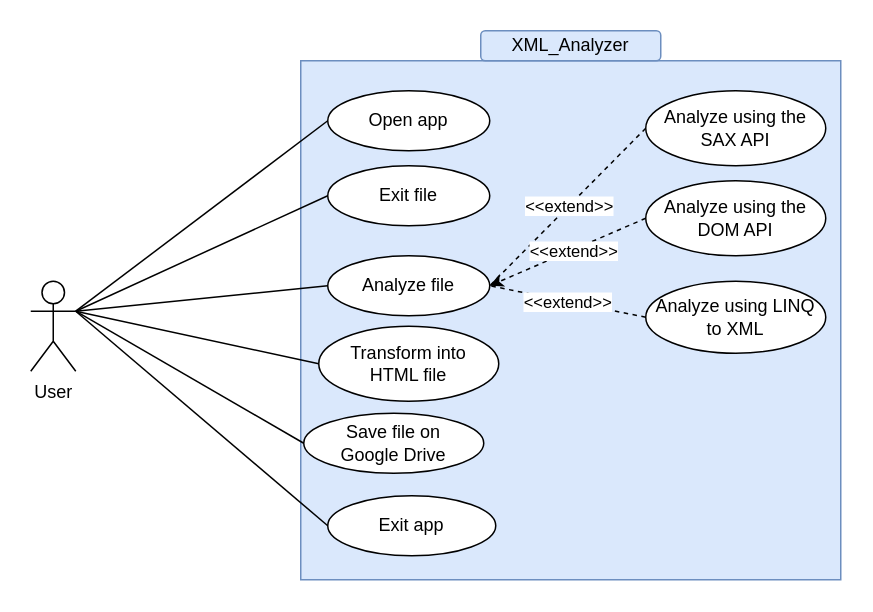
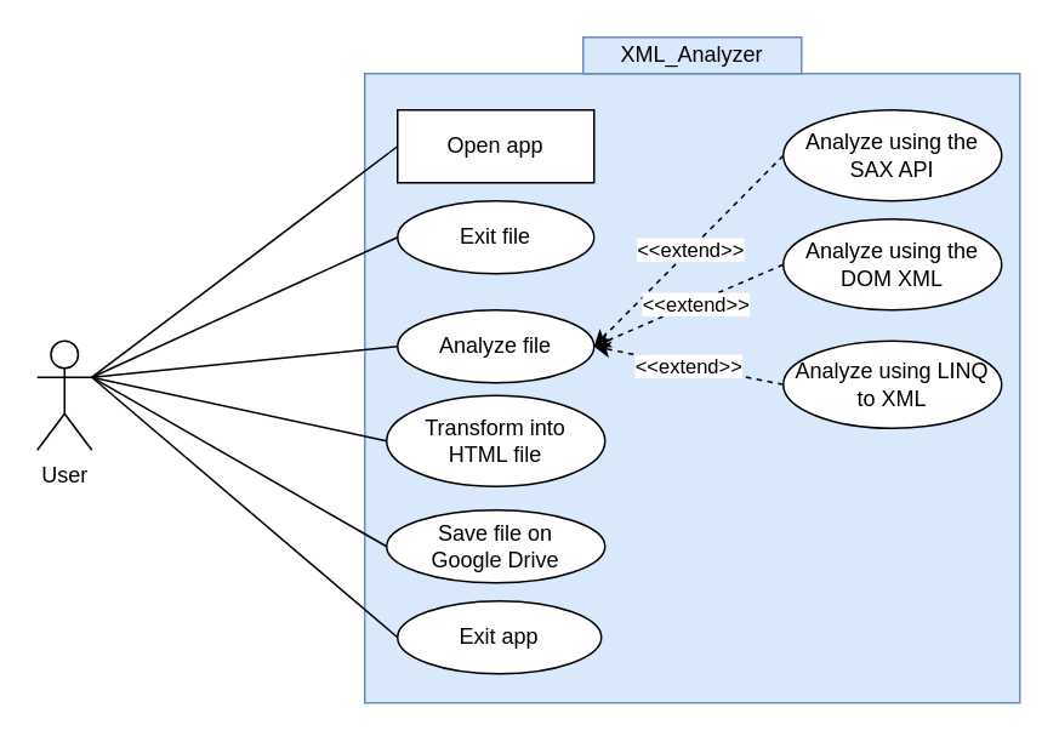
- <mxCell id="4" value="XML_Analyzer" style="whiteSpace=wrap;html=1;fillColor=#dae8fc;strokeColor=#6c8ebf;rounded=1;" vertex="1" parent="1"><mxGeometry x="320" y="20" width="120" height="20" as="geometry" /></mxCell>
+ <mxCell id="4" value="XML_Analyzer" style="rounded=0;whiteSpace=wrap;html=1;fillColor=#dae8fc;strokeColor=#6c8ebf;" vertex="1" parent="1"><mxGeometry x="320" y="20" width="120" height="20" as="geometry" /></mxCell>
- <mxCell id="21" value="Open app" style="ellipse;whiteSpace=wrap;html=1;" vertex="1" parent="1"><mxGeometry x="218" y="60" width="108" height="40" as="geometry" /></mxCell>
+ <mxCell id="21" value="Open app" style="whiteSpace=wrap;html=1;rounded=0;" vertex="1" parent="1"><mxGeometry x="218" y="60" width="108" height="40" as="geometry" /></mxCell>
- <mxCell id="18" value="Analyze using the DOM API" style="ellipse;whiteSpace=wrap;html=1;" vertex="1" parent="1"><mxGeometry x="430" y="120" width="120" height="50" as="geometry" /></mxCell>
+ <mxCell id="18" value="Analyze using the DOM XML" style="ellipse;whiteSpace=wrap;html=1;" vertex="1" parent="1"><mxGeometry x="430" y="120" width="120" height="50" as="geometry" /></mxCell>
- <mxCell id="11" value="" style="endArrow=none;html=1;rounded=0;dashed=1;exitX=0;exitY=0.5;exitDx=0;exitDy=0;entryX=1;entryY=0.5;entryDx=0;entryDy=0;" edge="1" parent="1" source="19" target="7"><mxGeometry width="50" height="50" relative="1" as="geometry"><mxPoint x="340" y="146" as="sourcePoint" /><mxPoint x="390" y="96" as="targetPoint" /></mxGeometry></mxCell>
+ <mxCell id="11" value="" style="endArrow=classic;html=1;rounded=0;dashed=1;exitX=0;exitY=0.5;exitDx=0;exitDy=0;entryX=1;entryY=0.5;entryDx=0;entryDy=0;" edge="1" parent="1" source="19" target="7"><mxGeometry width="50" height="50" relative="1" as="geometry"><mxPoint x="340" y="146" as="sourcePoint" /><mxPoint x="390" y="96" as="targetPoint" /></mxGeometry></mxCell>
- <mxCell id="15" value="" style="endArrow=none;html=1;rounded=0;dashed=1;exitX=0;exitY=0.5;exitDx=0;exitDy=0;entryX=1;entryY=0.5;entryDx=0;entryDy=0;" edge="1" parent="1" source="17" target="7"><mxGeometry width="50" height="50" relative="1" as="geometry"><mxPoint x="70" y="333" as="sourcePoint" /><mxPoint x="352" y="219" as="targetPoint" /></mxGeometry></mxCell>
+ <mxCell id="15" value="" style="endArrow=classic;html=1;rounded=0;dashed=1;exitX=0;exitY=0.5;exitDx=0;exitDy=0;entryX=1;entryY=0.5;entryDx=0;entryDy=0;" edge="1" parent="1" source="17" target="7"><mxGeometry width="50" height="50" relative="1" as="geometry"><mxPoint x="70" y="333" as="sourcePoint" /><mxPoint x="352" y="219" as="targetPoint" /></mxGeometry></mxCell>
- <mxCell id="24" value="Save file on &lt;br&gt;Google Drive" style="ellipse;whiteSpace=wrap;html=1;" vertex="1" parent="1"><mxGeometry x="202" y="275" width="120" height="40" as="geometry" /></mxCell>
+ <mxCell id="24" value="Save file on &lt;br&gt;Google Drive" style="ellipse;whiteSpace=wrap;html=1;" vertex="1" parent="1"><mxGeometry x="212" y="280" width="120" height="40" as="geometry" /></mxCell>
